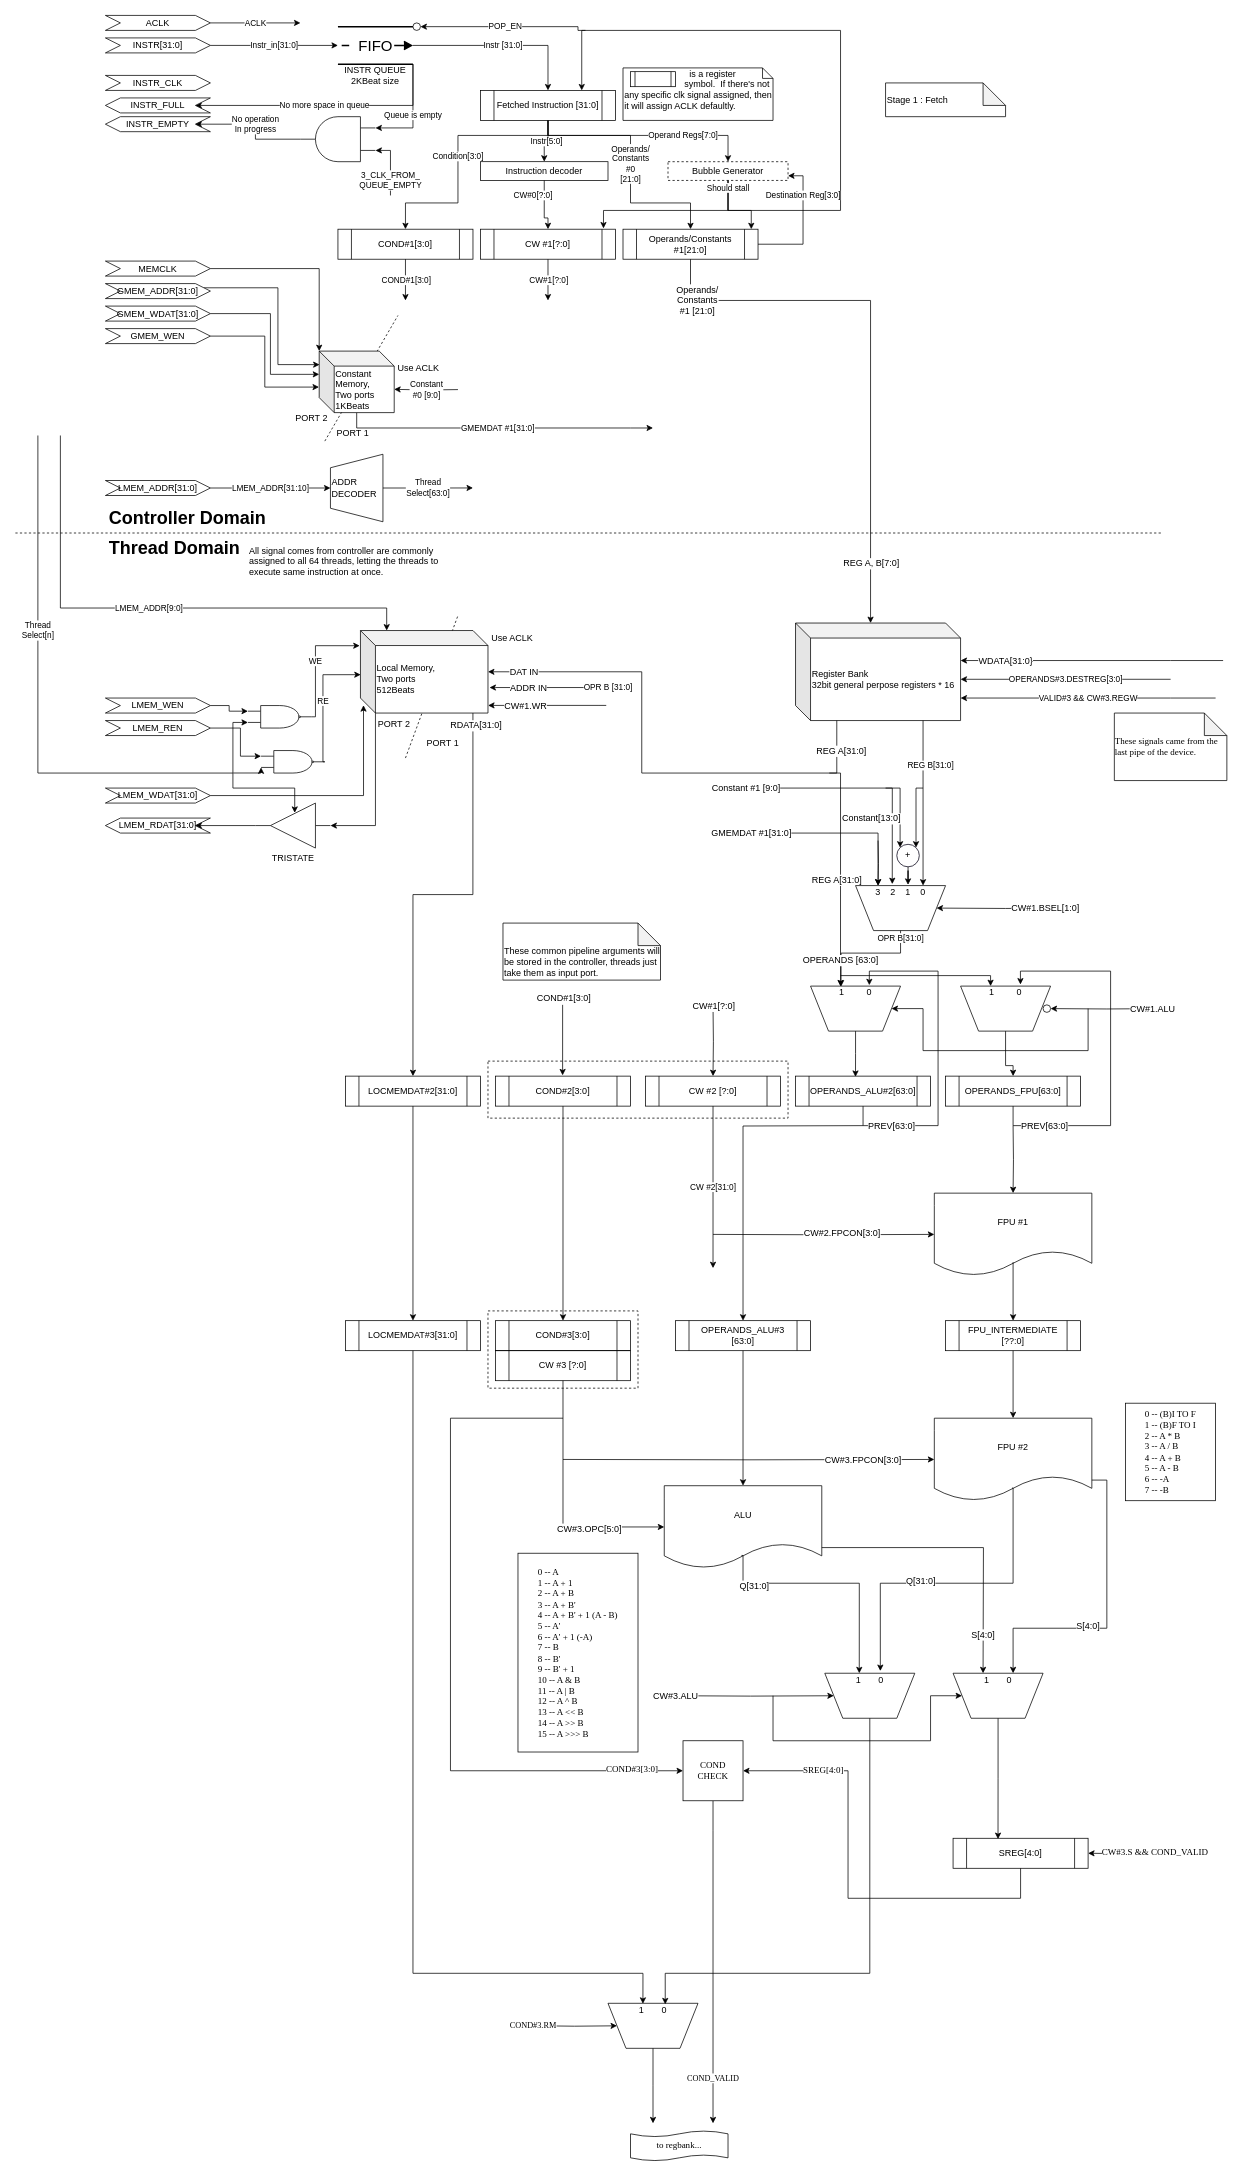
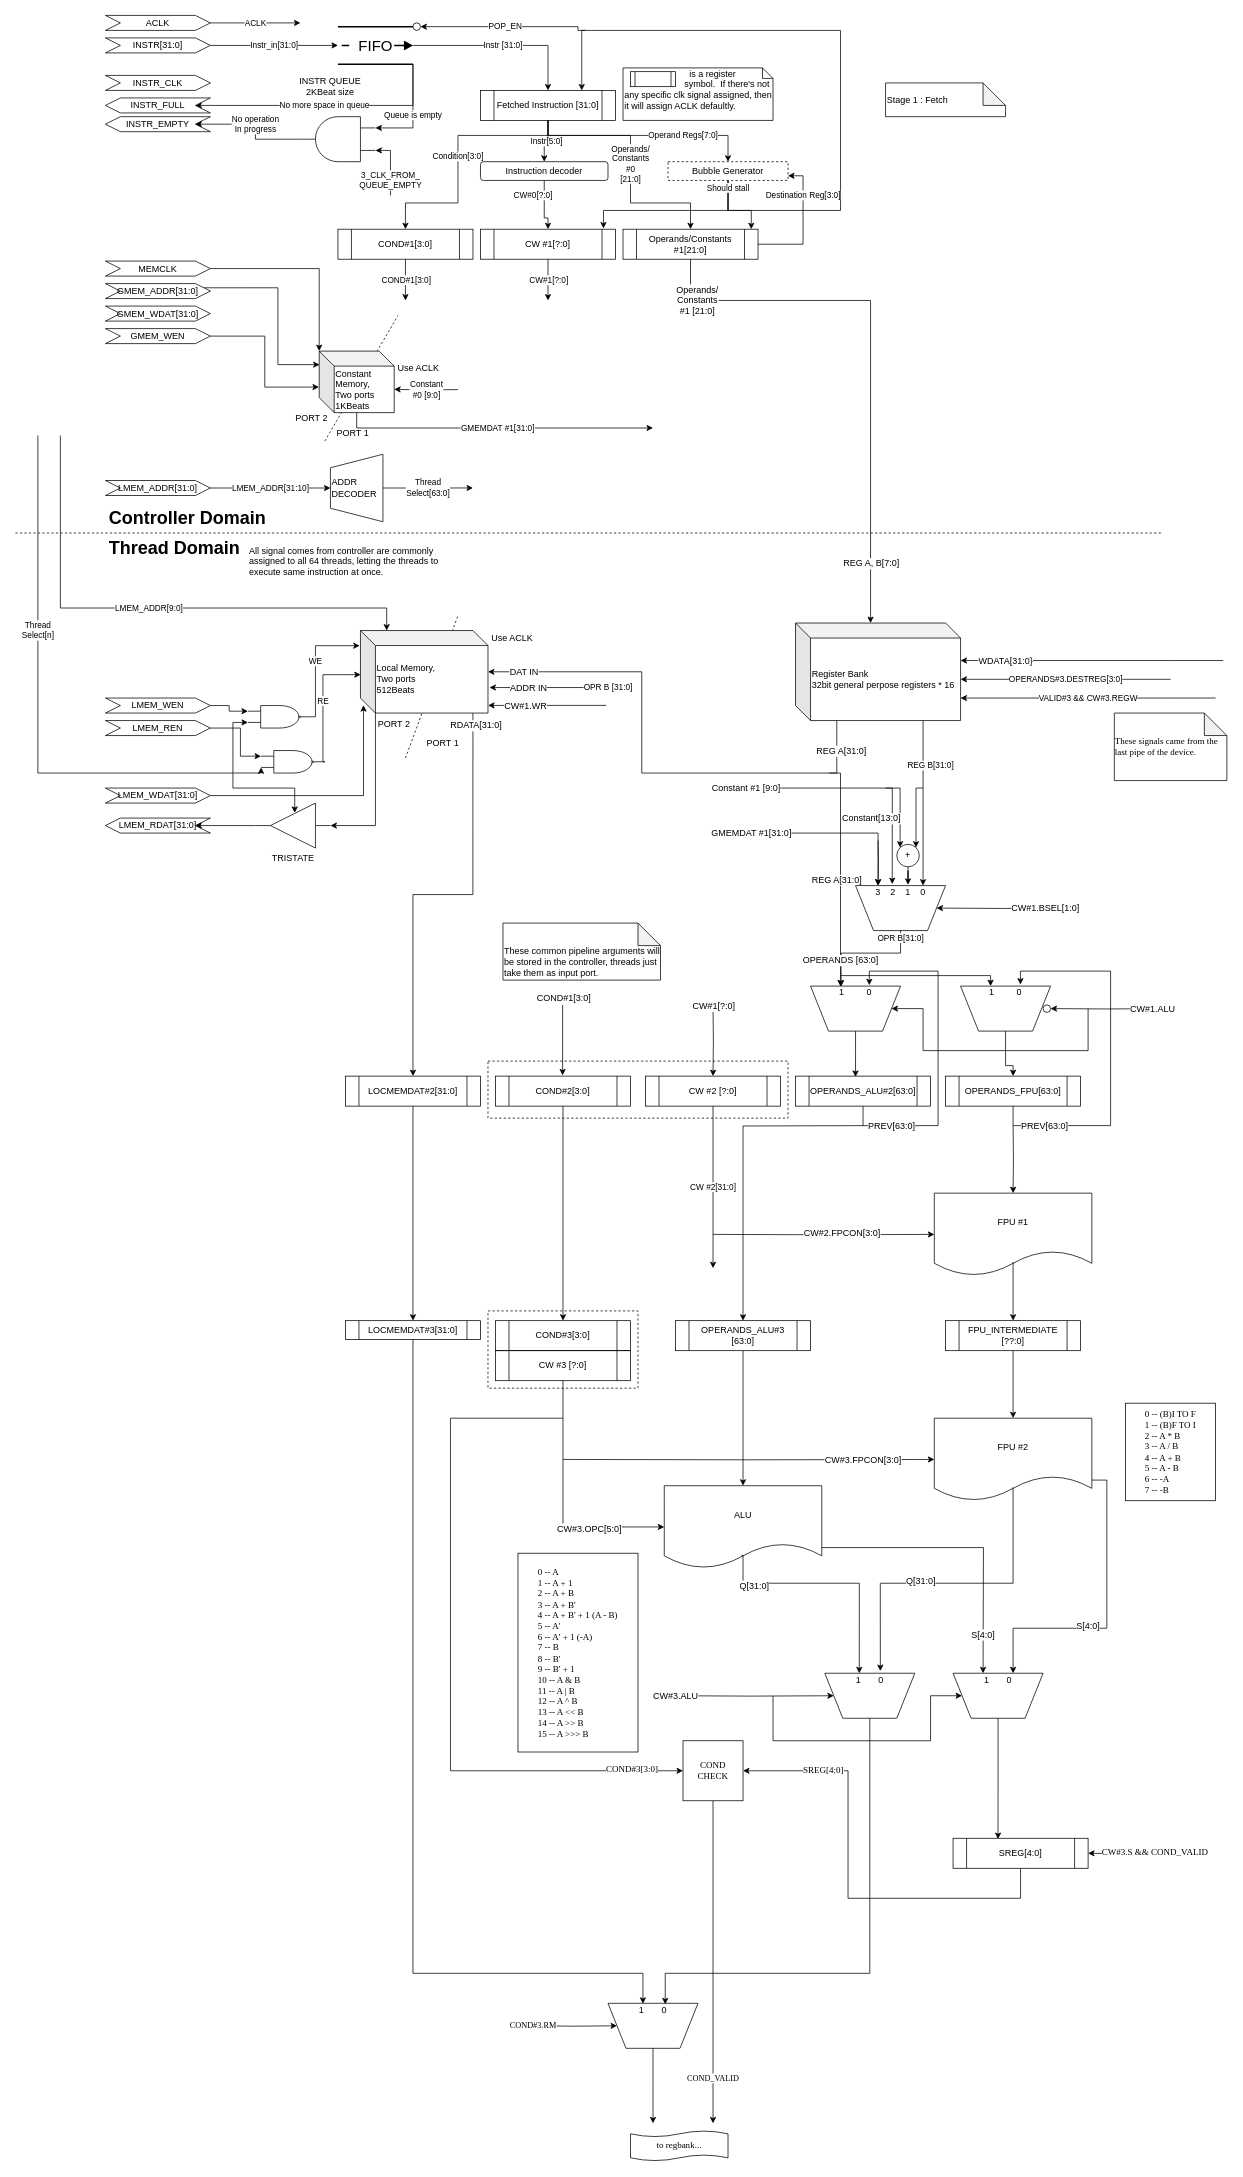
- <mxCell id="30" value="INSTR QUEUE&lt;br&gt;2KBeat size&lt;br&gt;" style="text;html=1;strokeColor=none;fillColor=none;align=center;verticalAlign=middle;whiteSpace=wrap;rounded=0;fontColor=#000000;" parent="1" vertex="1"><mxGeometry x="415" y="90" width="170" height="20" as="geometry" /></mxCell>
+ <mxCell id="30" value="INSTR QUEUE&lt;br&gt;2KBeat size&lt;br&gt;" style="text;html=1;strokeColor=none;fillColor=none;align=center;verticalAlign=middle;whiteSpace=wrap;rounded=0;fontColor=#000000;" parent="1" vertex="1"><mxGeometry x="355" y="105" width="170" height="20" as="geometry" /></mxCell>
- <mxCell id="47" value="Instruction decoder" style="rounded=0;whiteSpace=wrap;html=1;fillColor=none;fontColor=#000000;" parent="1" vertex="1"><mxGeometry x="640" y="215" width="170" height="25" as="geometry" /></mxCell>
+ <mxCell id="47" value="Instruction decoder" style="whiteSpace=wrap;html=1;fillColor=none;fontColor=#000000;rounded=1;" parent="1" vertex="1"><mxGeometry x="640" y="215" width="170" height="25" as="geometry" /></mxCell>
- <mxCell id="18" style="edgeStyle=orthogonalEdgeStyle;rounded=0;orthogonalLoop=1;jettySize=auto;html=1;exitX=1;exitY=0.5;exitDx=0;exitDy=0;entryX=0;entryY=0;entryDx=0;entryDy=31;entryPerimeter=0;fontColor=#000000;" parent="1" source="19" target="178" edge="1"><mxGeometry relative="1" as="geometry"><Array as="points"><mxPoint x="360" y="417" /><mxPoint x="360" y="499" /></Array></mxGeometry></mxCell>
- <mxCell id="168" value="LOCMEMDAT#3[31:0]" style="shape=process;whiteSpace=wrap;html=1;backgroundOutline=1;fillColor=none;fontColor=#000000;" vertex="1" parent="1"><mxGeometry x="460" y="1760" width="180" height="40" as="geometry" /></mxCell>
+ <mxCell id="168" value="LOCMEMDAT#3[31:0]" style="shape=process;whiteSpace=wrap;html=1;backgroundOutline=1;fillColor=none;fontColor=#000000;" vertex="1" parent="1"><mxGeometry x="460" y="1760" width="180" height="25" as="geometry" /></mxCell>
